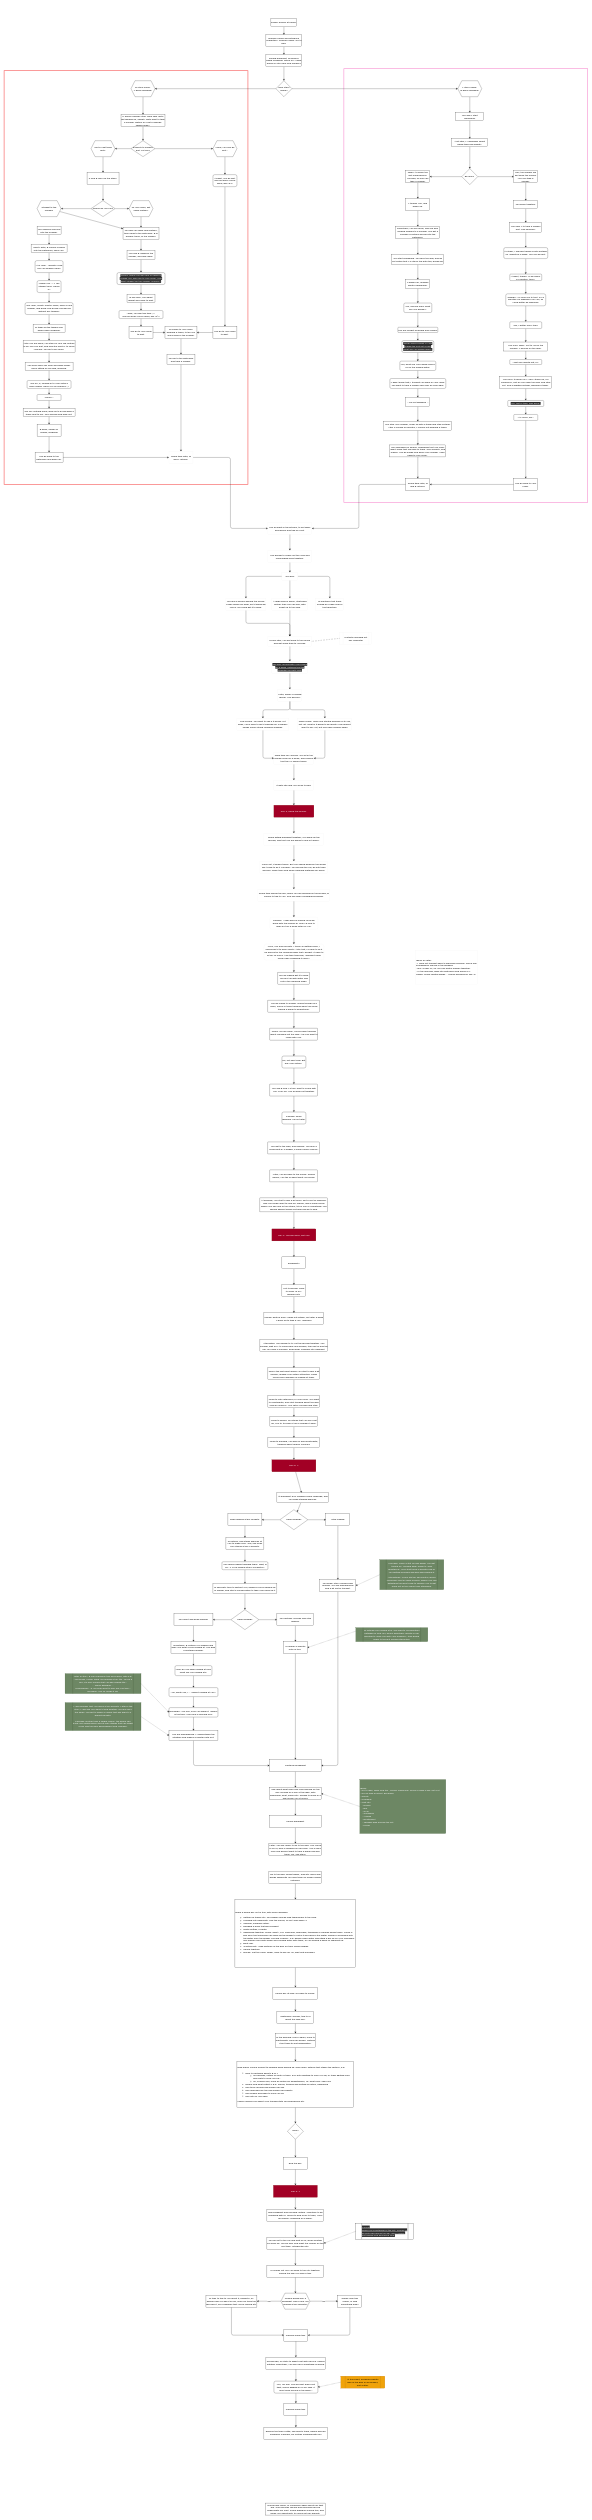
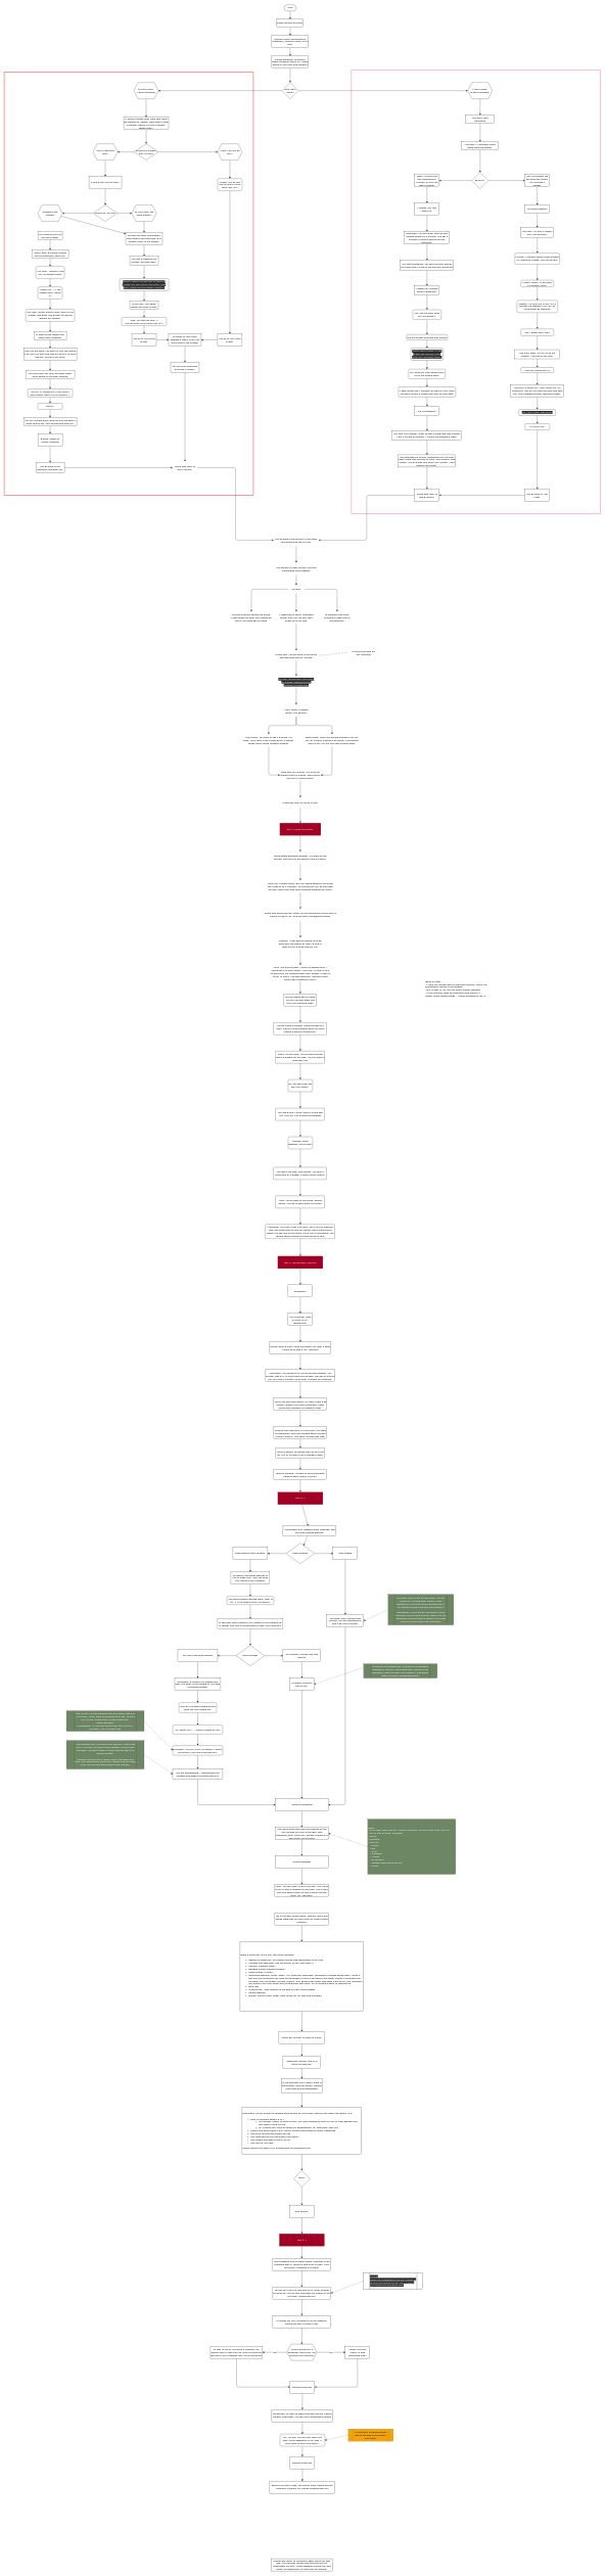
+ <mxCell id="9" value="Start" style="rounded=1;whiteSpace=wrap;html=1;arcSize=50;" parent="1" vertex="1"><mxGeometry x="1390" y="20" width="60" height="30" as="geometry" /></mxCell>
+ <mxCell id="8" style="edgeStyle=orthogonalEdgeStyle;rounded=0;orthogonalLoop=1;jettySize=auto;html=1;entryX=0.5;entryY=0;entryDx=0;entryDy=0;" parent="1" source="9" target="11" edge="1"><mxGeometry relative="1" as="geometry" /></mxCell>
- <mxCell id="150" style="edgeStyle=orthogonalEdgeStyle;rounded=1;html=1;exitX=0.5;exitY=1;exitDx=0;exitDy=0;" parent="1" source="151" target="160" edge="1"><mxGeometry relative="1" as="geometry" /></mxCell>
